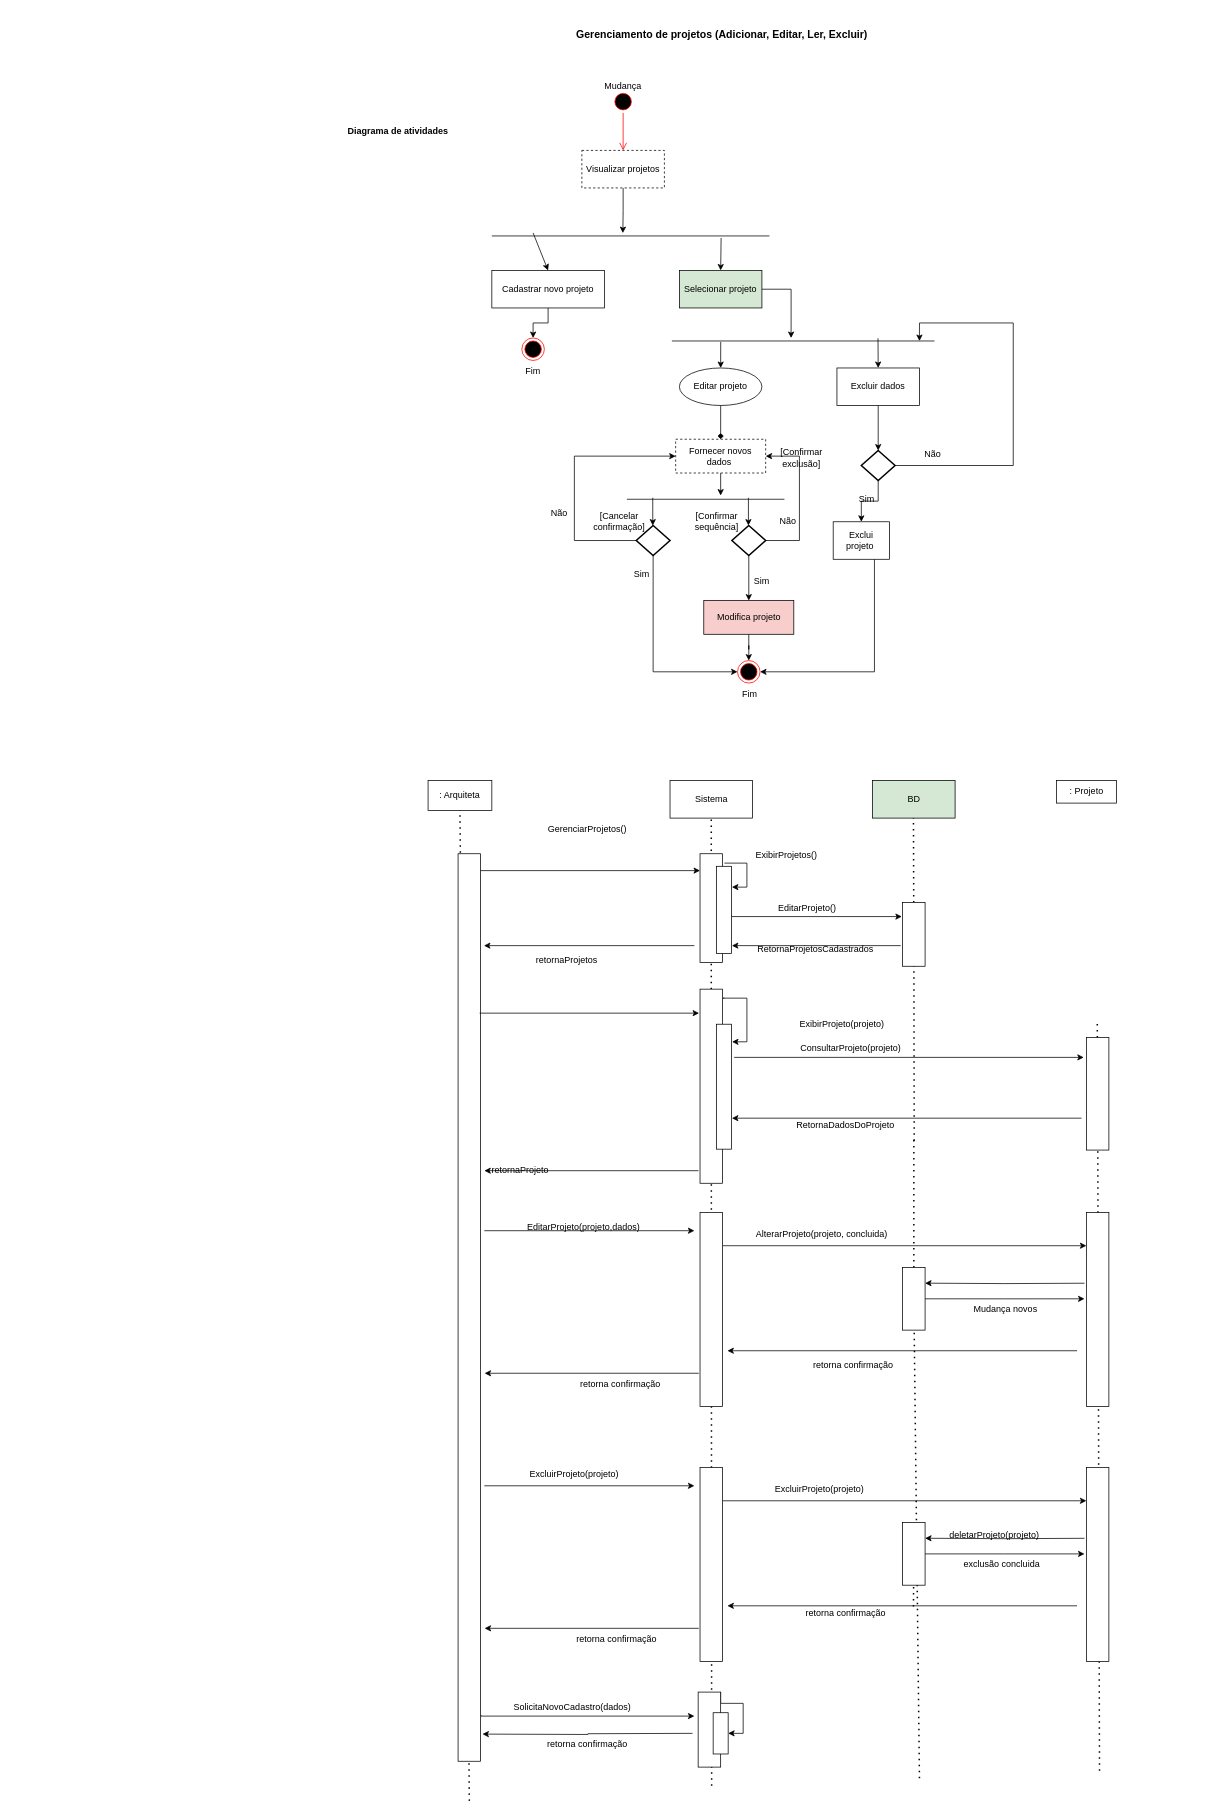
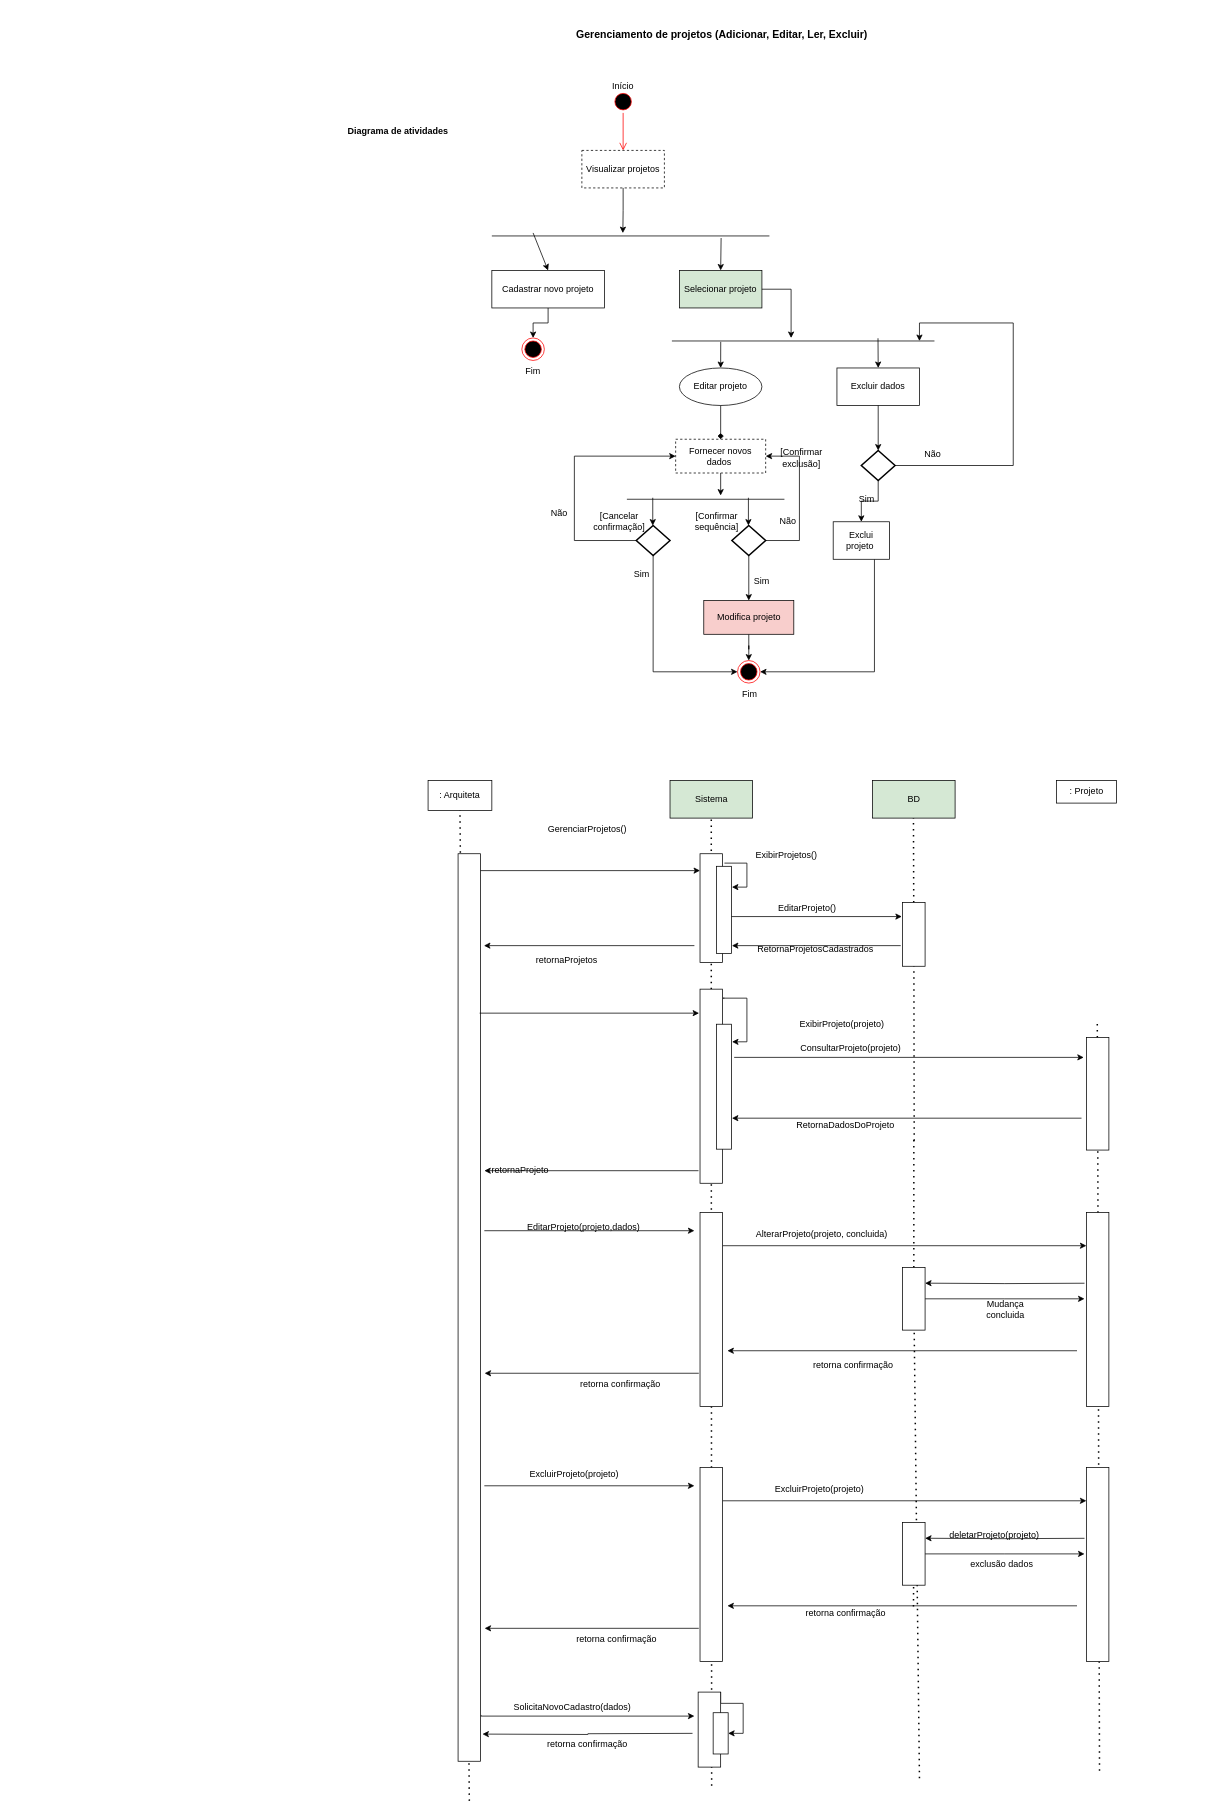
- <mxCell id="13" value="Mudança" style="text;html=1;strokeColor=none;fillColor=none;align=center;verticalAlign=middle;whiteSpace=wrap;rounded=0;" vertex="1" parent="1"><mxGeometry x="800" y="100" width="60" height="30" as="geometry" /></mxCell>
+ <mxCell id="13" value="Início" style="text;html=1;strokeColor=none;fillColor=none;align=center;verticalAlign=middle;whiteSpace=wrap;rounded=0;" vertex="1" parent="1"><mxGeometry x="800" y="100" width="60" height="30" as="geometry" /></mxCell>
- <mxCell id="65" value="Sistema" style="html=1;whiteSpace=wrap;" vertex="1" parent="1"><mxGeometry x="892.5" y="1040" width="110" height="50" as="geometry" /></mxCell>
+ <mxCell id="65" value="Sistema" style="html=1;whiteSpace=wrap;fillColor=#d5e8d4;" vertex="1" parent="1"><mxGeometry x="892.5" y="1040" width="110" height="50" as="geometry" /></mxCell>
- <mxCell id="104" value="Mudança novos" style="text;html=1;strokeColor=none;fillColor=none;align=center;verticalAlign=middle;whiteSpace=wrap;rounded=0;" vertex="1" parent="1"><mxGeometry x="1295" y="1730" width="90" height="30" as="geometry" /></mxCell>
+ <mxCell id="104" value="Mudança concluida" style="text;html=1;strokeColor=none;fillColor=none;align=center;verticalAlign=middle;whiteSpace=wrap;rounded=0;" vertex="1" parent="1"><mxGeometry x="1295" y="1730" width="90" height="30" as="geometry" /></mxCell>
- <mxCell id="119" value="exclusão concluida" style="text;html=1;strokeColor=none;fillColor=none;align=center;verticalAlign=middle;whiteSpace=wrap;rounded=0;" vertex="1" parent="1"><mxGeometry x="1275" y="2075" width="120" height="20" as="geometry" /></mxCell>
+ <mxCell id="119" value="exclusão dados" style="text;html=1;strokeColor=none;fillColor=none;align=center;verticalAlign=middle;whiteSpace=wrap;rounded=0;" vertex="1" parent="1"><mxGeometry x="1275" y="2075" width="120" height="20" as="geometry" /></mxCell>
